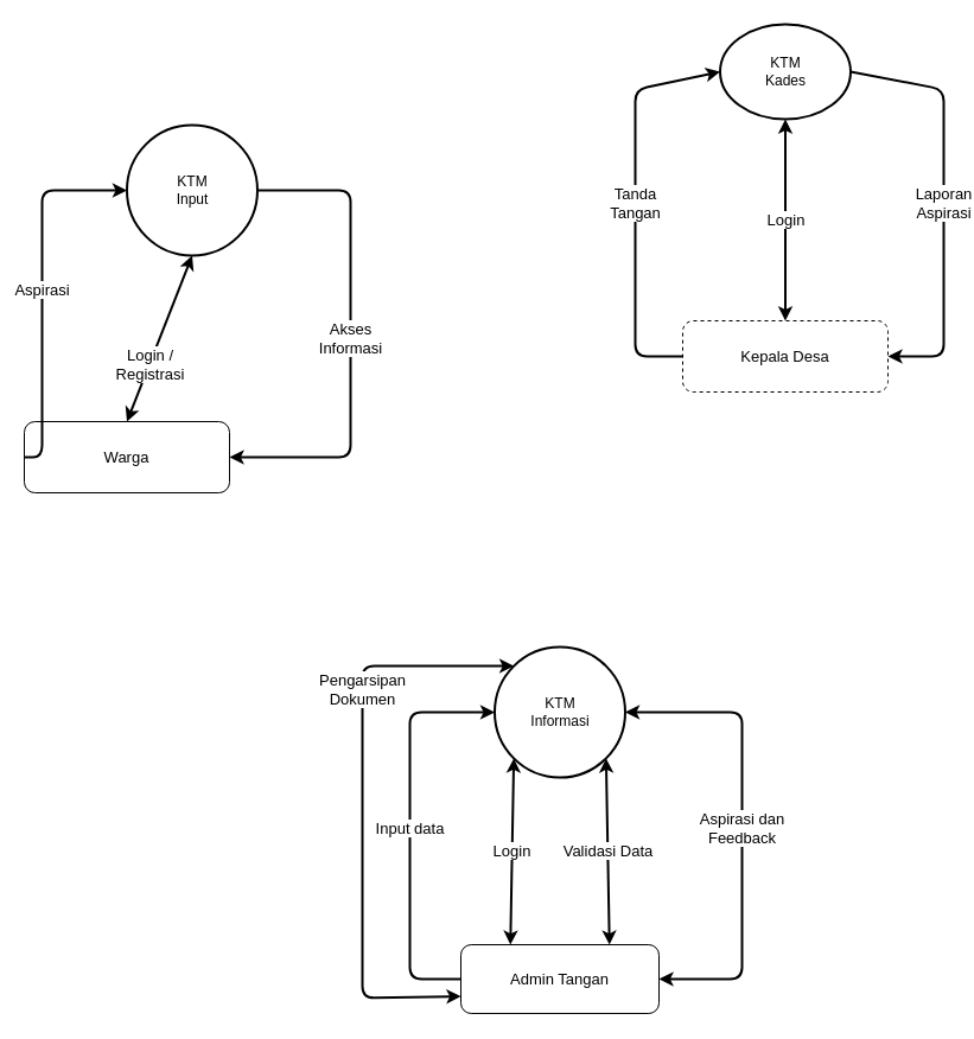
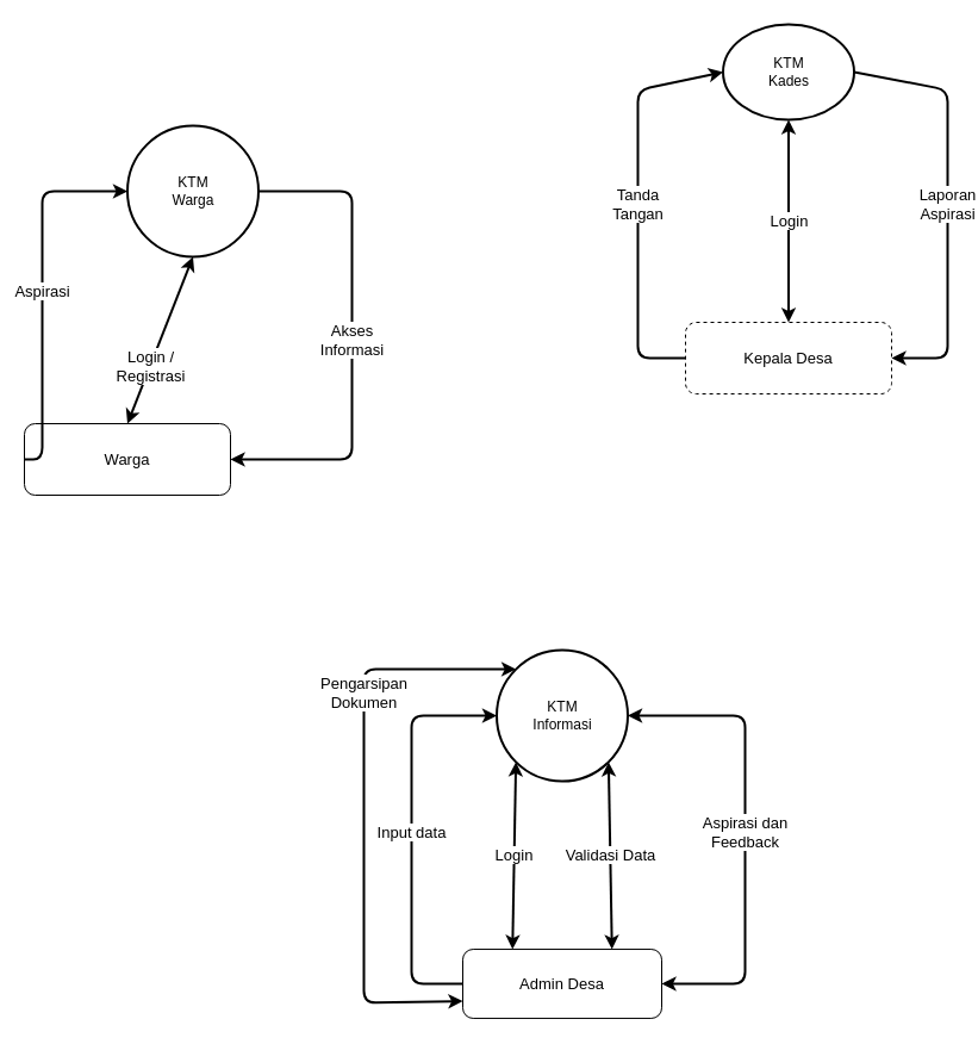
- <mxCell id="2" value="KTM&lt;br&gt;Input" style="ellipse;whiteSpace=wrap;html=1;aspect=fixed;strokeWidth=2;" parent="1" vertex="1"><mxGeometry x="106.5" y="105" width="110" height="110" as="geometry" /></mxCell>
+ <mxCell id="2" value="KTM&lt;br&gt;Warga" style="ellipse;whiteSpace=wrap;html=1;aspect=fixed;strokeWidth=2;" parent="1" vertex="1"><mxGeometry x="106.5" y="105" width="110" height="110" as="geometry" /></mxCell>
- <mxCell id="13" value="Admin Tangan" style="rounded=1;whiteSpace=wrap;html=1;fontSize=13;" parent="1" vertex="1"><mxGeometry x="388" y="796.04" width="167" height="57.92" as="geometry" /></mxCell>
+ <mxCell id="13" value="Admin Desa" style="rounded=1;whiteSpace=wrap;html=1;fontSize=13;" parent="1" vertex="1"><mxGeometry x="388" y="796.04" width="167" height="57.92" as="geometry" /></mxCell>
